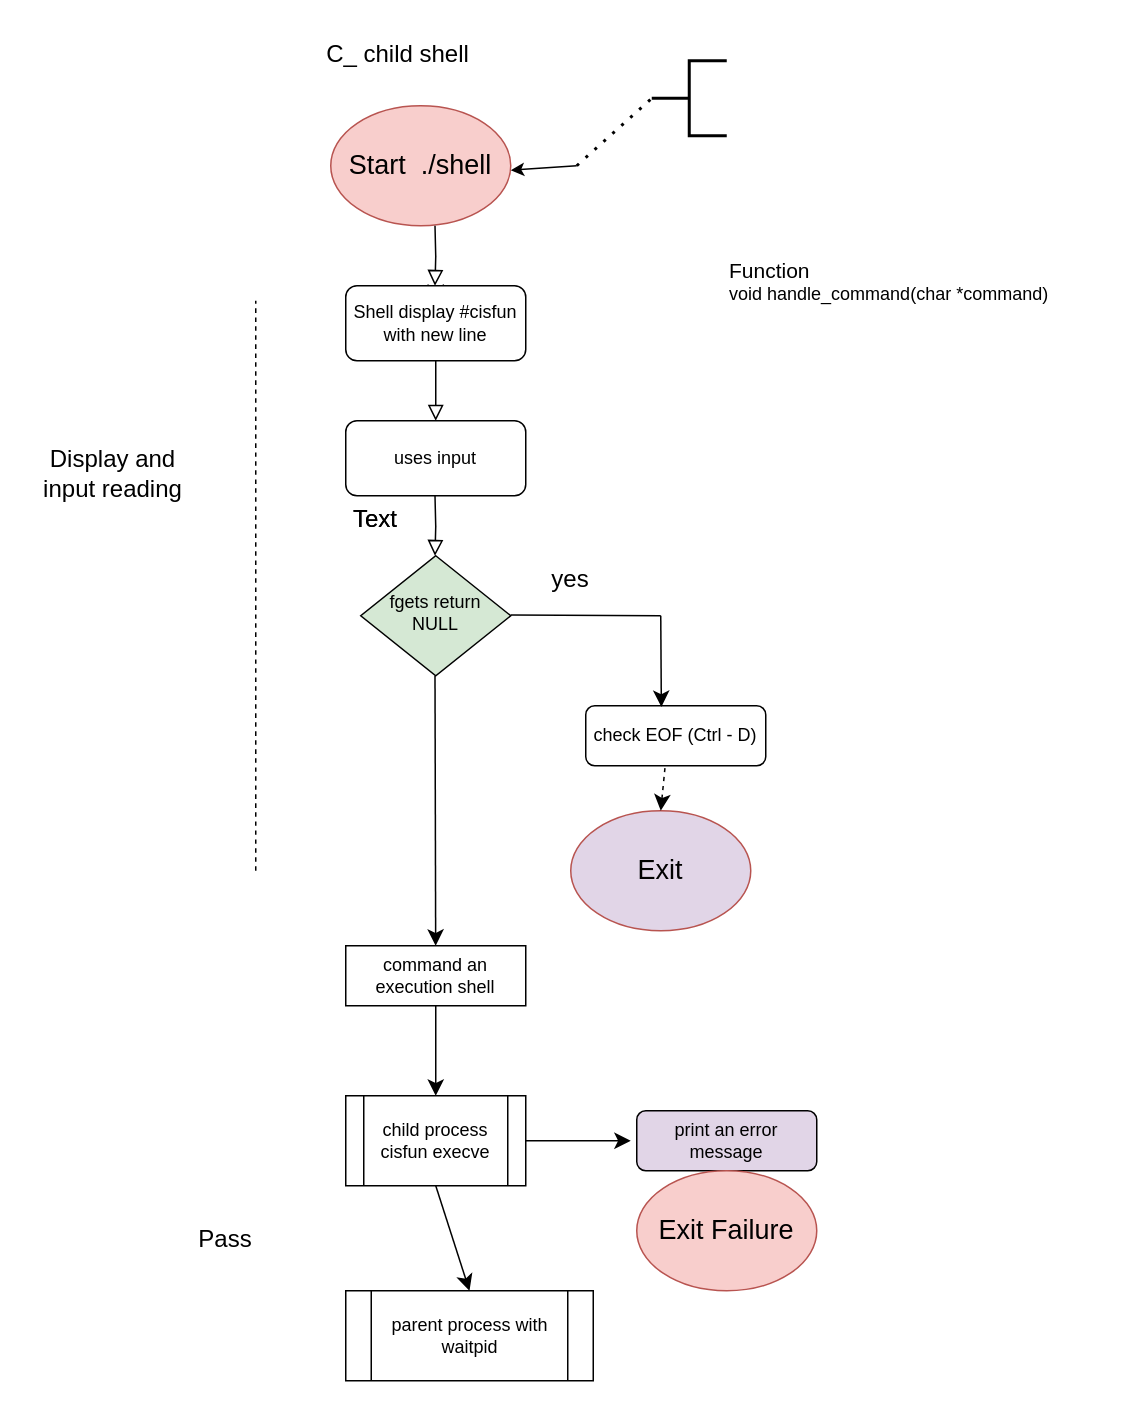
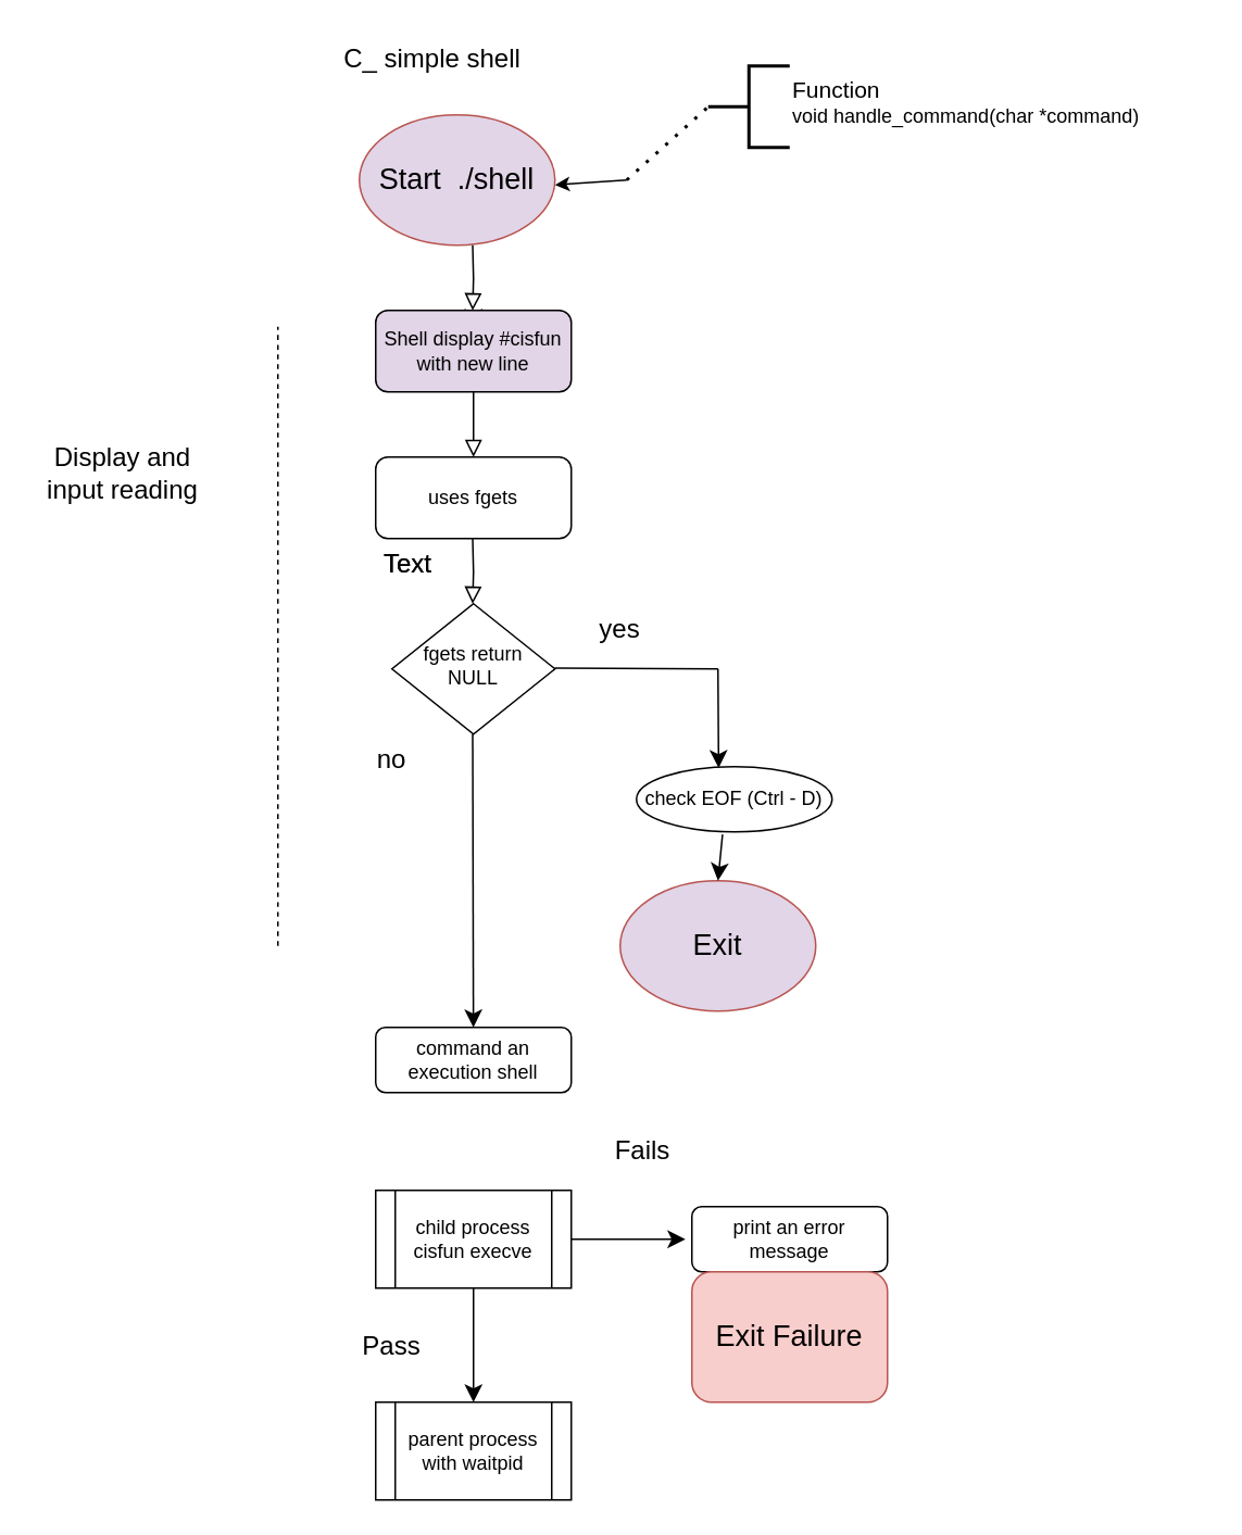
- <mxCell id="7" value="C_ child shell" style="text;html=1;align=center;verticalAlign=middle;whiteSpace=wrap;rounded=0;fontSize=16;" vertex="1" parent="1"><mxGeometry x="190" width="150" height="30" as="geometry" y="20" /></mxCell>
+ <mxCell id="7" value="C_ simple shell" style="text;html=1;align=center;verticalAlign=middle;whiteSpace=wrap;rounded=0;fontSize=16;" vertex="1" parent="1"><mxGeometry x="190" width="150" height="30" as="geometry" y="20" /></mxCell>
- <mxCell id="12" value="&lt;font style=&quot;font-size: 18px;&quot;&gt;Start&amp;nbsp; ./shell&lt;/font&gt;" style="ellipse;whiteSpace=wrap;html=1;fillColor=#f8cecc;strokeColor=#b85450;" vertex="1" parent="1"><mxGeometry x="220" y="70" width="120" height="80" as="geometry" /></mxCell>
+ <mxCell id="12" value="&lt;font style=&quot;font-size: 18px;&quot;&gt;Start&amp;nbsp; ./shell&lt;/font&gt;" style="ellipse;whiteSpace=wrap;html=1;fillColor=#e1d5e7;strokeColor=#b85450;" vertex="1" parent="1"><mxGeometry x="220" y="70" width="120" height="80" as="geometry" /></mxCell>
- <mxCell id="11" value="&lt;font style=&quot;font-size: 14px;&quot;&gt;Function&lt;/font&gt;&lt;div&gt;&lt;span class=&quot;hljs-type&quot;&gt;void&lt;/span&gt; &lt;span class=&quot;hljs-title function_&quot;&gt;handle_command&lt;/span&gt;&lt;span class=&quot;hljs-params&quot;&gt;(&lt;span class=&quot;hljs-type&quot;&gt;char&lt;/span&gt; *command)&lt;/span&gt;&lt;br&gt;&lt;/div&gt;" style="text;whiteSpace=wrap;html=1;" vertex="1" parent="1"><mxGeometry x="484" y="165" width="256" height="40" as="geometry" /></mxCell>
+ <mxCell id="11" value="&lt;font style=&quot;font-size: 14px;&quot;&gt;Function&lt;/font&gt;&lt;div&gt;&lt;span class=&quot;hljs-type&quot;&gt;void&lt;/span&gt; &lt;span class=&quot;hljs-title function_&quot;&gt;handle_command&lt;/span&gt;&lt;span class=&quot;hljs-params&quot;&gt;(&lt;span class=&quot;hljs-type&quot;&gt;char&lt;/span&gt; *command)&lt;/span&gt;&lt;br&gt;&lt;/div&gt;" style="text;whiteSpace=wrap;html=1;" vertex="1" parent="1"><mxGeometry x="484" y="40" width="256" height="40" as="geometry" /></mxCell>
- <mxCell id="4" value="Shell display #cisfun with new line" style="rounded=1;whiteSpace=wrap;html=1;fontSize=12;glass=0;strokeWidth=1;shadow=0;" vertex="1" parent="1"><mxGeometry x="230" y="190" width="120" height="50" as="geometry" /></mxCell>
+ <mxCell id="4" value="Shell display #cisfun with new line" style="rounded=1;whiteSpace=wrap;html=1;fontSize=12;glass=0;strokeWidth=1;shadow=0;fillColor=#e1d5e7;" vertex="1" parent="1"><mxGeometry x="230" y="190" width="120" height="50" as="geometry" /></mxCell>
- <mxCell id="15" value="uses input" style="rounded=1;whiteSpace=wrap;html=1;fontSize=12;glass=0;strokeWidth=1;shadow=0;" vertex="1" parent="1"><mxGeometry x="230" y="280" width="120" height="50" as="geometry" /></mxCell>
+ <mxCell id="15" value="uses fgets" style="rounded=1;whiteSpace=wrap;html=1;fontSize=12;glass=0;strokeWidth=1;shadow=0;" vertex="1" parent="1"><mxGeometry x="230" y="280" width="120" height="50" as="geometry" /></mxCell>
- <mxCell id="27" value="Display and input reading" style="text;html=1;align=center;verticalAlign=middle;whiteSpace=wrap;rounded=0;fontSize=16;" vertex="1" parent="1"><mxGeometry x="20" y="300" width="110" height="30" as="geometry" /></mxCell>
+ <mxCell id="27" value="Display and input reading" style="text;html=1;align=center;verticalAlign=middle;whiteSpace=wrap;rounded=0;fontSize=16;" vertex="1" parent="1"><mxGeometry x="20" y="275" width="110" height="30" as="geometry" /></mxCell>
- <mxCell id="5" value="fgets return NULL" style="rhombus;whiteSpace=wrap;html=1;shadow=0;fontFamily=Helvetica;fontSize=12;align=center;strokeWidth=1;spacing=6;spacingTop=-4;fillColor=#d5e8d4;" vertex="1" parent="1"><mxGeometry x="240" y="370" width="100" height="80" as="geometry" /></mxCell>
+ <mxCell id="5" value="fgets return NULL" style="rhombus;whiteSpace=wrap;html=1;shadow=0;fontFamily=Helvetica;fontSize=12;align=center;strokeWidth=1;spacing=6;spacingTop=-4;" vertex="1" parent="1"><mxGeometry x="240" y="370" width="100" height="80" as="geometry" /></mxCell>
+ <mxCell id="20" value="no" style="text;html=1;align=center;verticalAlign=middle;whiteSpace=wrap;rounded=0;fontSize=16;" vertex="1" parent="1"><mxGeometry x="210" y="450" width="60" height="30" as="geometry" /></mxCell>
- <mxCell id="6" value="check EOF (Ctrl - D)" style="rounded=1;whiteSpace=wrap;html=1;fontSize=12;glass=0;strokeWidth=1;shadow=0;" vertex="1" parent="1"><mxGeometry x="390" y="470" width="120" height="40" as="geometry" /></mxCell>
+ <mxCell id="6" value="check EOF (Ctrl - D)" style="ellipse;whiteSpace=wrap;html=1;fontSize=12;glass=0;strokeWidth=1;shadow=0;" vertex="1" parent="1"><mxGeometry x="390" y="470" width="120" height="40" as="geometry" /></mxCell>
- <mxCell id="23" value="" style="endArrow=classic;html=1;rounded=0;fontSize=12;startSize=8;endSize=8;curved=1;exitX=0.44;exitY=1.04;exitDx=0;exitDy=0;exitPerimeter=0;entryX=0.5;entryY=0;entryDx=0;entryDy=0;dashed=1;" edge="1" parent="1" source="6" target="22"><mxGeometry width="50" height="50" relative="1" as="geometry"><mxPoint x="370" y="630" as="sourcePoint" /><mxPoint x="420" y="580" as="targetPoint" /></mxGeometry></mxCell>
+ <mxCell id="23" value="" style="endArrow=classic;html=1;rounded=0;fontSize=12;startSize=8;endSize=8;curved=1;exitX=0.44;exitY=1.04;exitDx=0;exitDy=0;exitPerimeter=0;entryX=0.5;entryY=0;entryDx=0;entryDy=0;" edge="1" parent="1" source="6" target="22"><mxGeometry width="50" height="50" relative="1" as="geometry"><mxPoint x="370" y="630" as="sourcePoint" /><mxPoint x="420" y="580" as="targetPoint" /></mxGeometry></mxCell>
- <mxCell id="21" value="command an execution shell" style="whiteSpace=wrap;html=1;fontSize=12;glass=0;strokeWidth=1;shadow=0;rounded=0;" vertex="1" parent="1"><mxGeometry x="230" y="630" width="120" height="40" as="geometry" /></mxCell>
+ <mxCell id="21" value="command an execution shell" style="rounded=1;whiteSpace=wrap;html=1;fontSize=12;glass=0;strokeWidth=1;shadow=0;" vertex="1" parent="1"><mxGeometry x="230" y="630" width="120" height="40" as="geometry" /></mxCell>
- <mxCell id="29" value="" style="endArrow=classic;html=1;rounded=0;fontSize=12;startSize=8;endSize=8;curved=1;entryX=0.5;entryY=0;entryDx=0;entryDy=0;exitX=0.5;exitY=1;exitDx=0;exitDy=0;" edge="1" parent="1" source="21" target="28"><mxGeometry width="50" height="50" relative="1" as="geometry"><mxPoint x="300" y="630" as="sourcePoint" /><mxPoint x="350" y="580" as="targetPoint" /></mxGeometry></mxCell>
+ <mxCell id="32" value="Fails" style="text;html=1;align=center;verticalAlign=middle;whiteSpace=wrap;rounded=0;fontSize=16;" vertex="1" parent="1"><mxGeometry x="364" y="690" width="60" height="30" as="geometry" /></mxCell>
- <mxCell id="31" value="print an error message" style="rounded=1;whiteSpace=wrap;html=1;fontSize=12;glass=0;strokeWidth=1;shadow=0;fillColor=#e1d5e7;" vertex="1" parent="1"><mxGeometry x="424" y="740" width="120" height="40" as="geometry" /></mxCell>
+ <mxCell id="31" value="print an error message" style="rounded=1;whiteSpace=wrap;html=1;fontSize=12;glass=0;strokeWidth=1;shadow=0;" vertex="1" parent="1"><mxGeometry x="424" y="740" width="120" height="40" as="geometry" /></mxCell>
- <mxCell id="36" value="&lt;font style=&quot;font-size: 18px;&quot;&gt;Exit Failure&lt;/font&gt;" style="ellipse;whiteSpace=wrap;html=1;fillColor=#f8cecc;strokeColor=#b85450;" vertex="1" parent="1"><mxGeometry x="424" y="780" width="120" height="80" as="geometry" /></mxCell>
+ <mxCell id="36" value="&lt;font style=&quot;font-size: 18px;&quot;&gt;Exit Failure&lt;/font&gt;" style="whiteSpace=wrap;html=1;fillColor=#f8cecc;strokeColor=#b85450;rounded=1;" vertex="1" parent="1"><mxGeometry x="424" y="780" width="120" height="80" as="geometry" /></mxCell>
- <mxCell id="33" value="Pass" style="text;html=1;align=center;verticalAlign=middle;whiteSpace=wrap;rounded=0;fontSize=16;" vertex="1" parent="1"><mxGeometry x="120" y="810" width="60" height="30" as="geometry" /></mxCell>
+ <mxCell id="33" value="Pass" style="text;html=1;align=center;verticalAlign=middle;whiteSpace=wrap;rounded=0;fontSize=16;" vertex="1" parent="1"><mxGeometry x="210" y="810" width="60" height="30" as="geometry" /></mxCell>
- <mxCell id="34" value="parent process with waitpid" style="shape=process;whiteSpace=wrap;html=1;backgroundOutline=1;" vertex="1" parent="1"><mxGeometry x="230" y="860" width="165" height="60" as="geometry" /></mxCell>
+ <mxCell id="34" value="parent process with waitpid" style="shape=process;whiteSpace=wrap;html=1;backgroundOutline=1;" vertex="1" parent="1"><mxGeometry x="230" y="860" width="120" height="60" as="geometry" /></mxCell>
